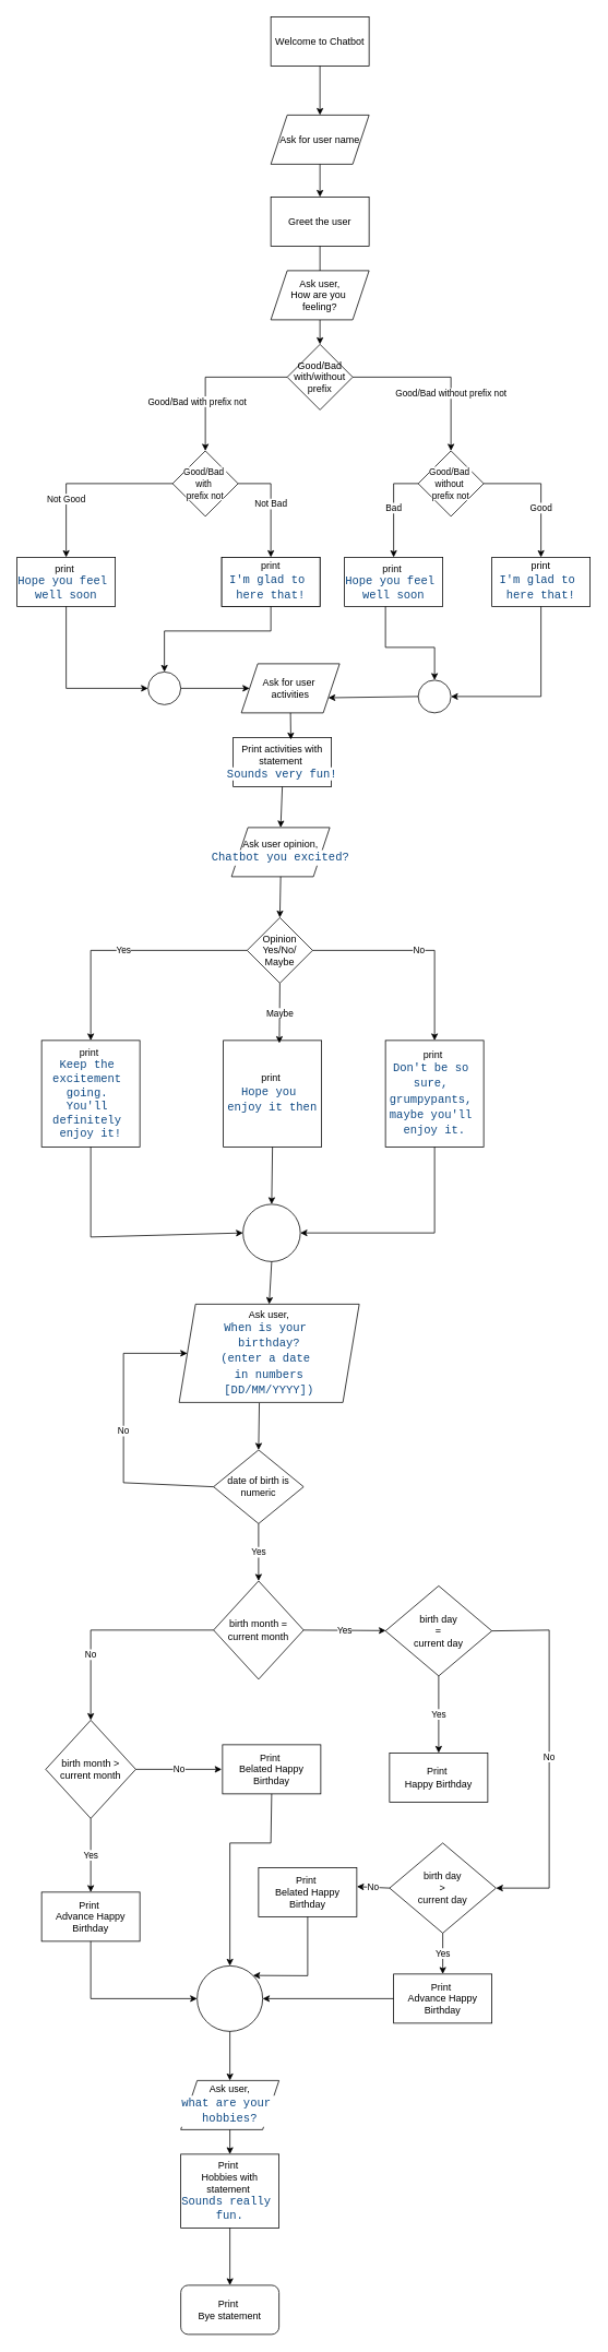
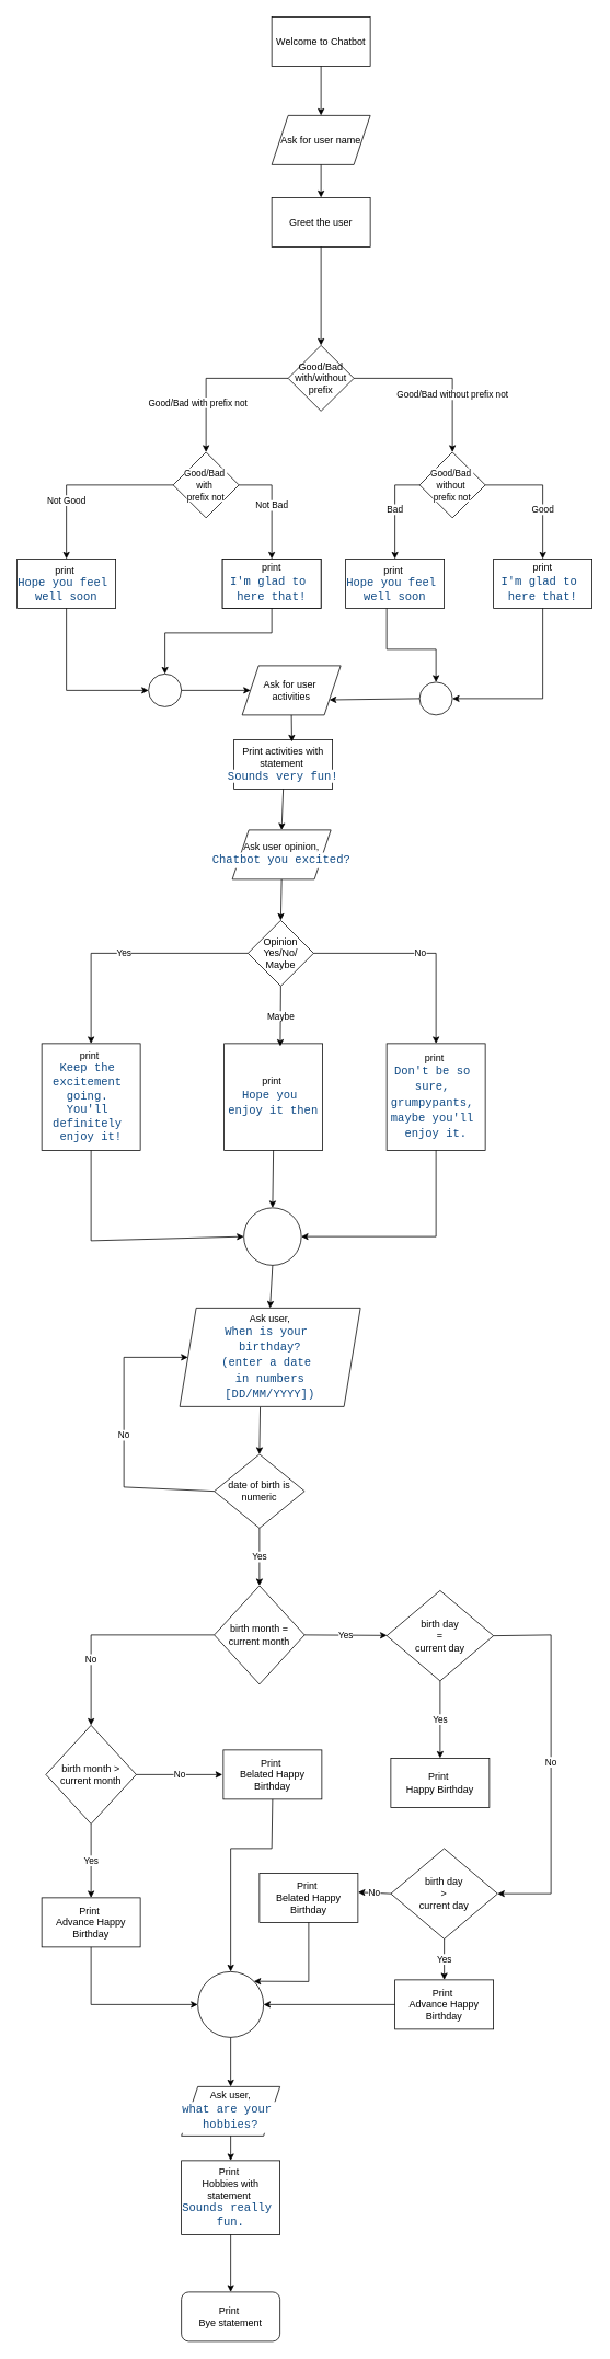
- <mxCell id="31" value="&lt;div&gt;Ask user,&lt;/div&gt;&lt;div&gt;How are you&amp;nbsp;&lt;/div&gt;&lt;div&gt;feeling?&lt;/div&gt;" style="shape=parallelogram;perimeter=parallelogramPerimeter;whiteSpace=wrap;html=1;fixedSize=1;" vertex="1" parent="1"><mxGeometry x="330" y="330" width="120" height="60" as="geometry" /></mxCell>
